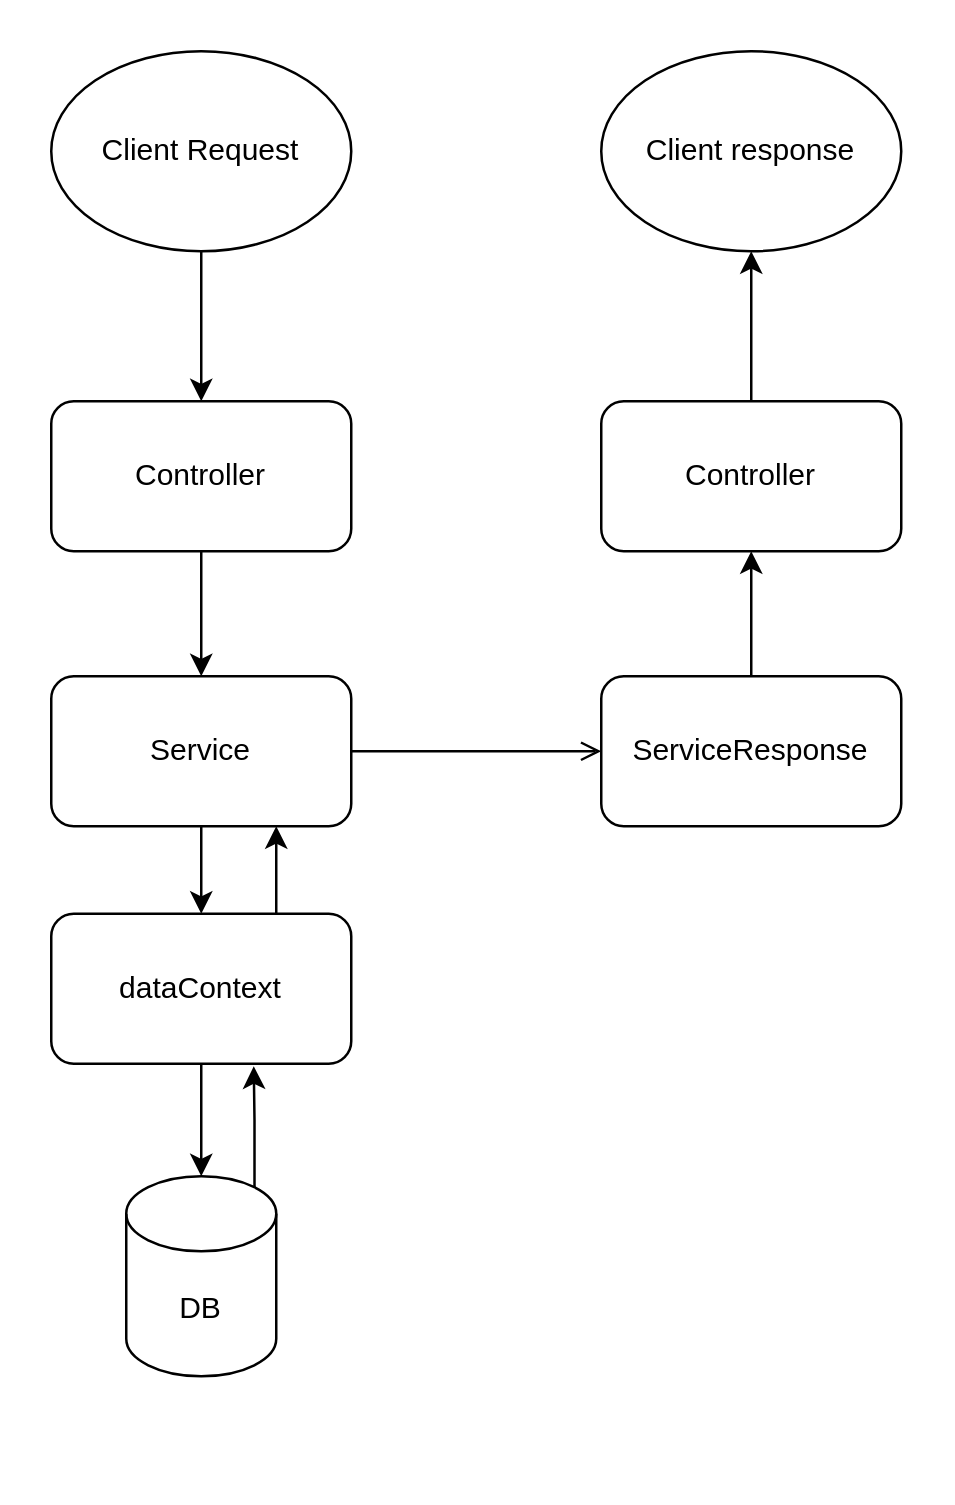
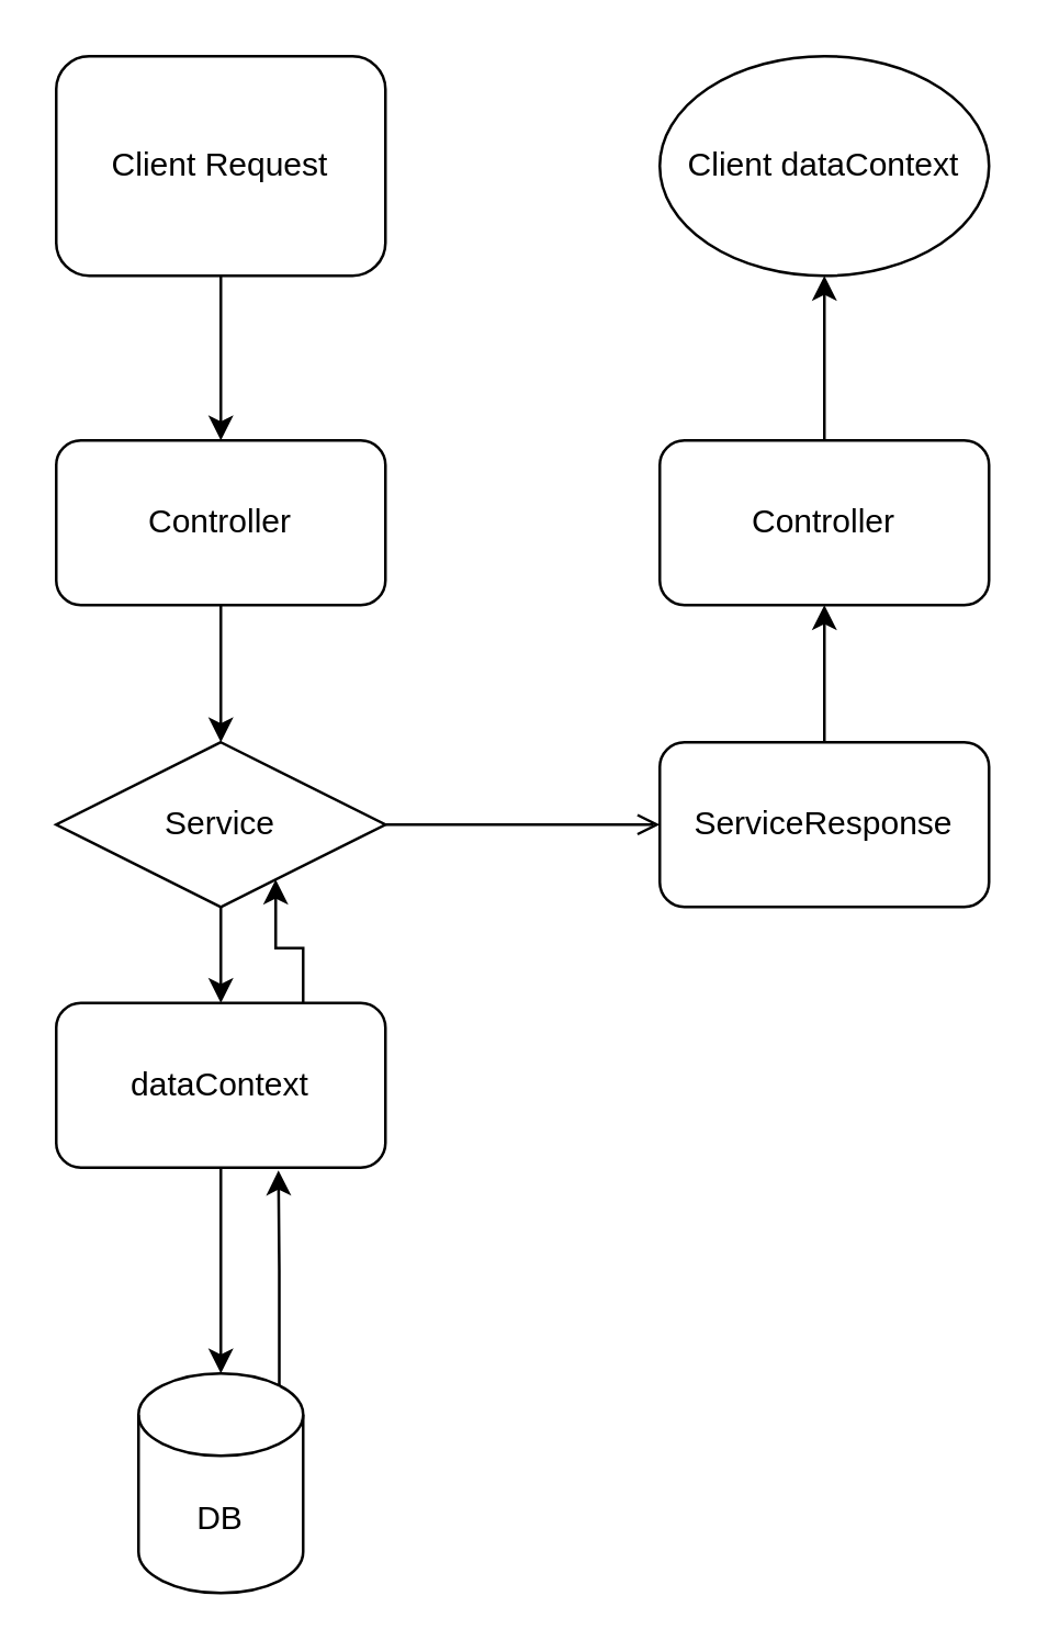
- <mxCell id="3" value="Client Request" style="ellipse;whiteSpace=wrap;html=1;" parent="1" vertex="1"><mxGeometry x="20" y="20" width="120" height="80" as="geometry" /></mxCell>
+ <mxCell id="3" value="Client Request" style="whiteSpace=wrap;html=1;rounded=1;" parent="1" vertex="1"><mxGeometry x="20" y="20" width="120" height="80" as="geometry" /></mxCell>
- <mxCell id="14" value="Client response" style="ellipse;whiteSpace=wrap;html=1;" vertex="1" parent="1"><mxGeometry x="240" y="20" width="120" height="80" as="geometry" /></mxCell>
+ <mxCell id="14" value="Client dataContext" style="ellipse;whiteSpace=wrap;html=1;" vertex="1" parent="1"><mxGeometry x="240" y="20" width="120" height="80" as="geometry" /></mxCell>
- <mxCell id="8" value="Service" style="rounded=1;whiteSpace=wrap;html=1;" parent="1" vertex="1"><mxGeometry x="20" y="270" width="120" height="60" as="geometry" /></mxCell>
+ <mxCell id="8" value="Service" style="rhombus;whiteSpace=wrap;html=1;" parent="1" vertex="1"><mxGeometry x="20" y="270" width="120" height="60" as="geometry" /></mxCell>
- <mxCell id="13" value="DB" style="shape=cylinder3;whiteSpace=wrap;html=1;boundedLbl=1;backgroundOutline=1;size=15;" parent="1" vertex="1"><mxGeometry x="50" y="470" width="60" height="80" as="geometry" /></mxCell>
+ <mxCell id="13" value="DB" style="shape=cylinder3;whiteSpace=wrap;html=1;boundedLbl=1;backgroundOutline=1;size=15;" parent="1" vertex="1"><mxGeometry x="50" y="500" width="60" height="80" as="geometry" /></mxCell>
